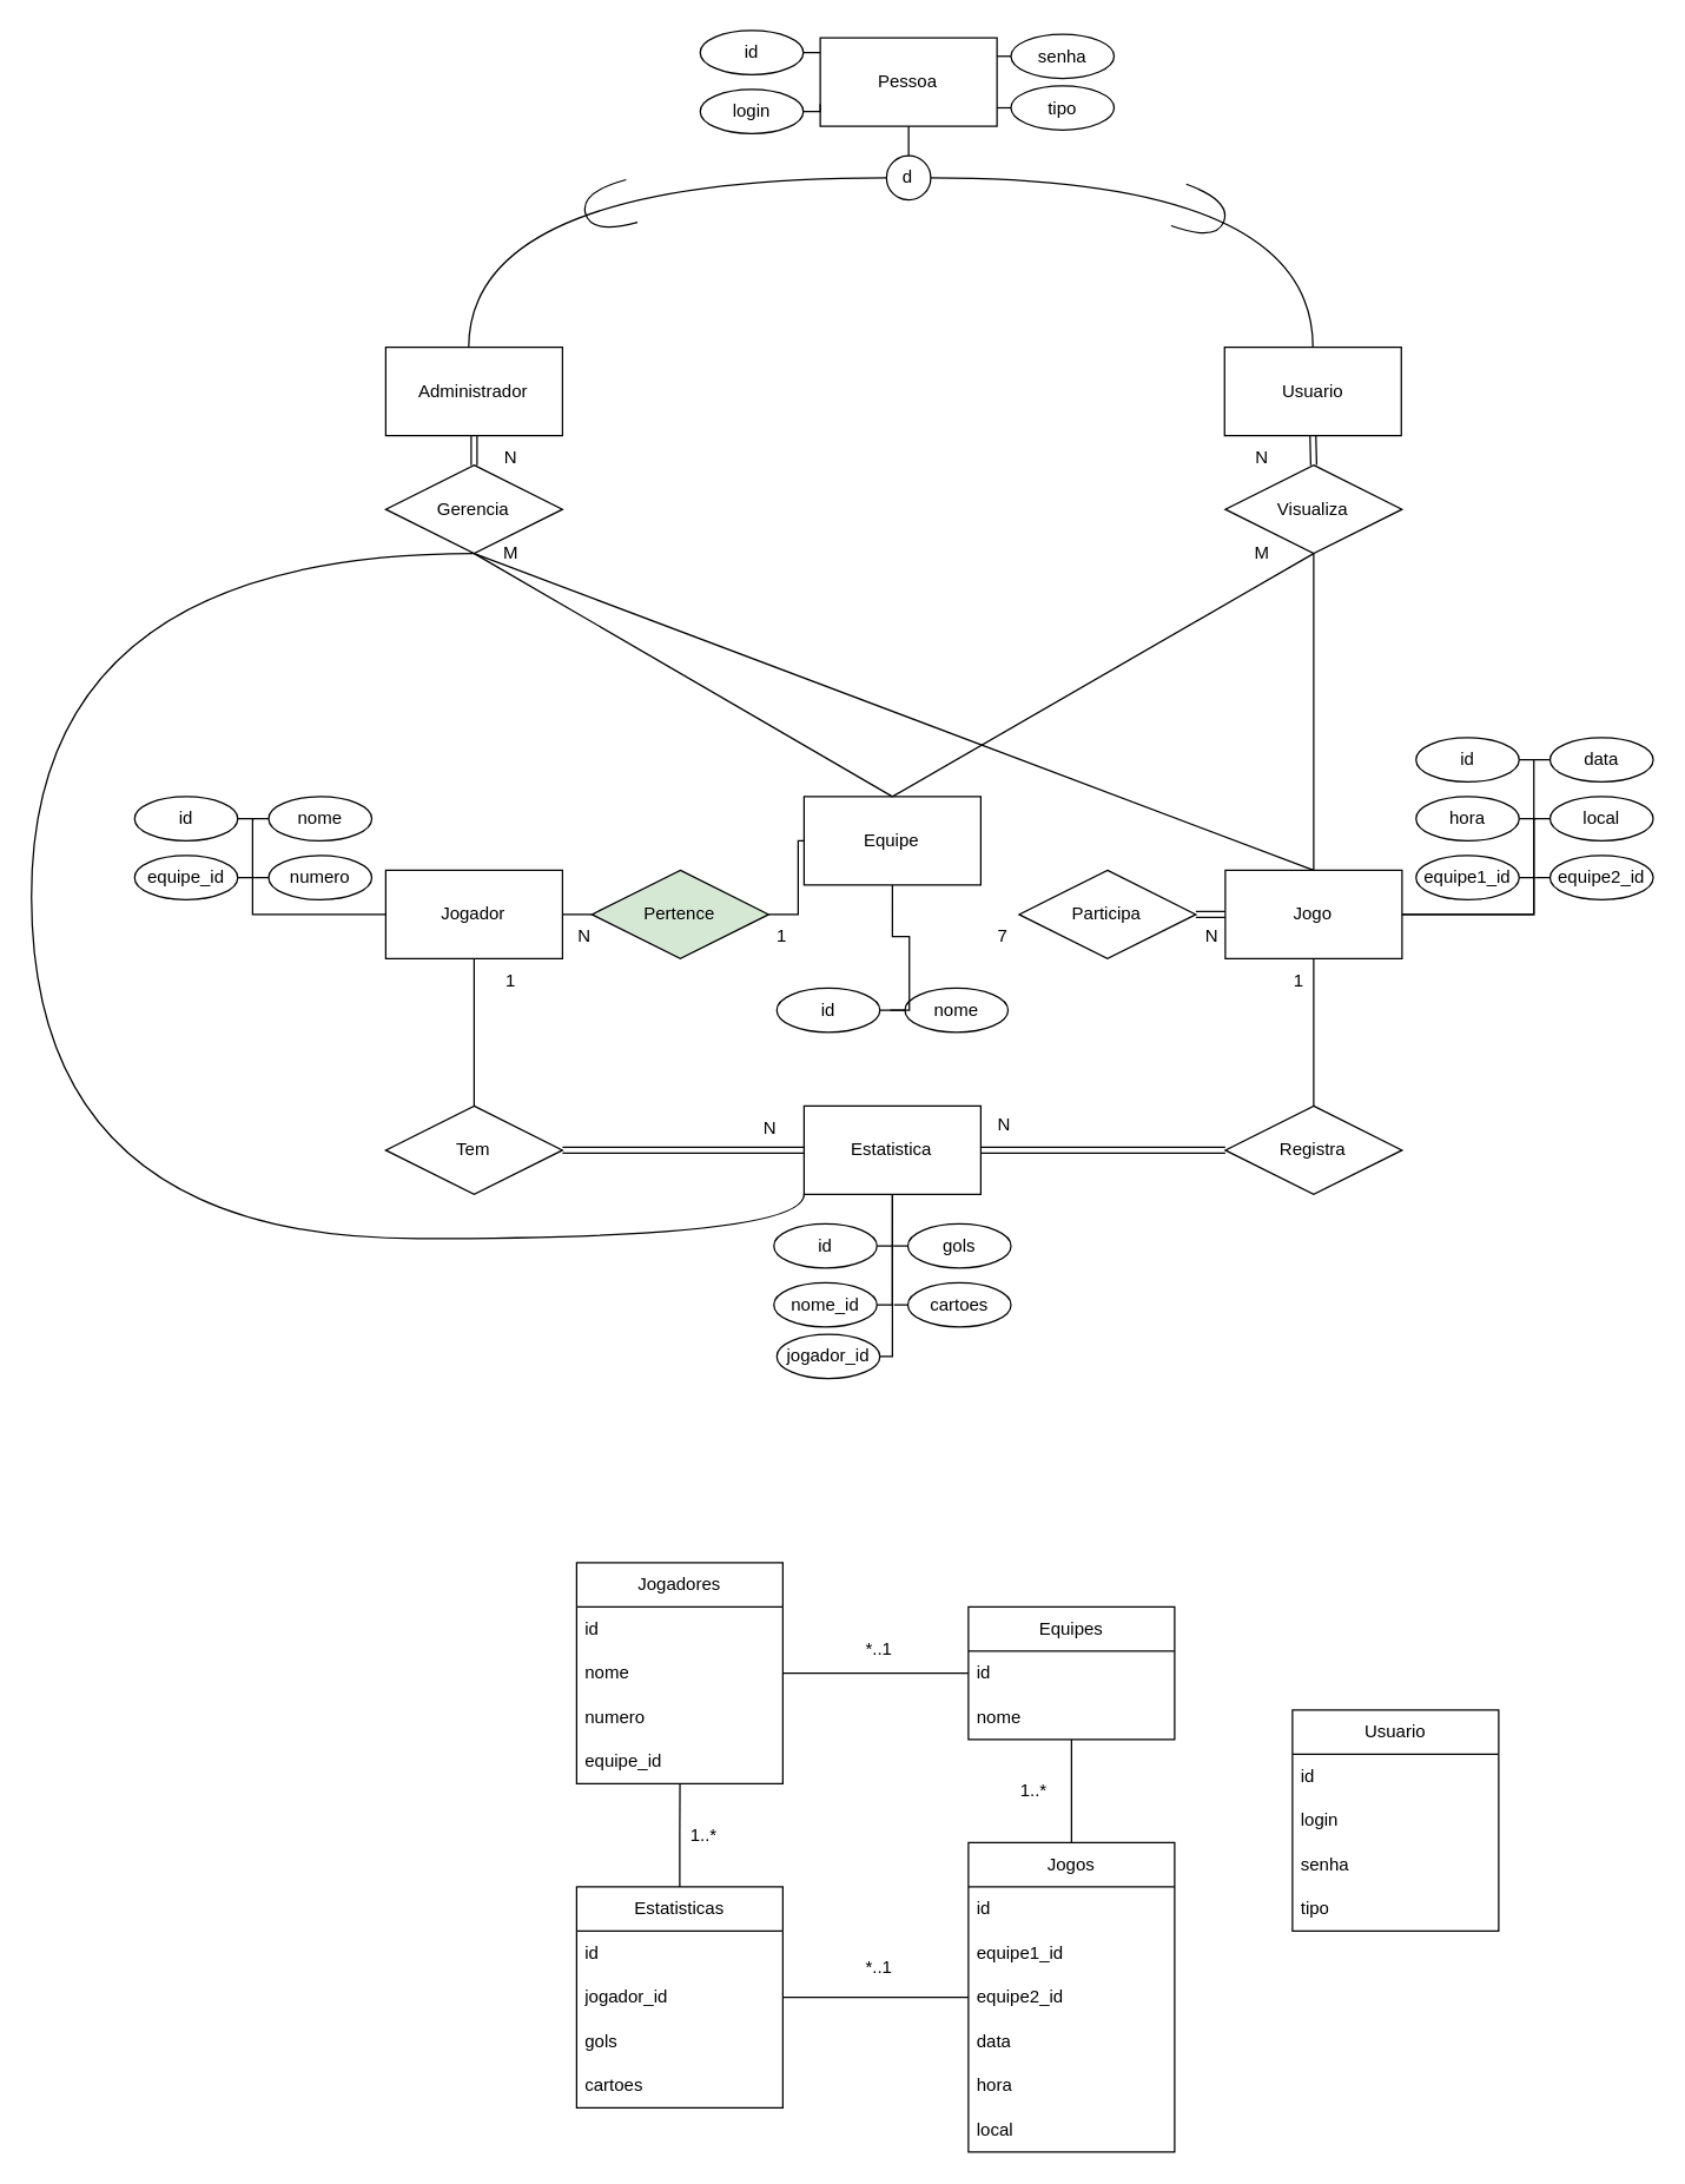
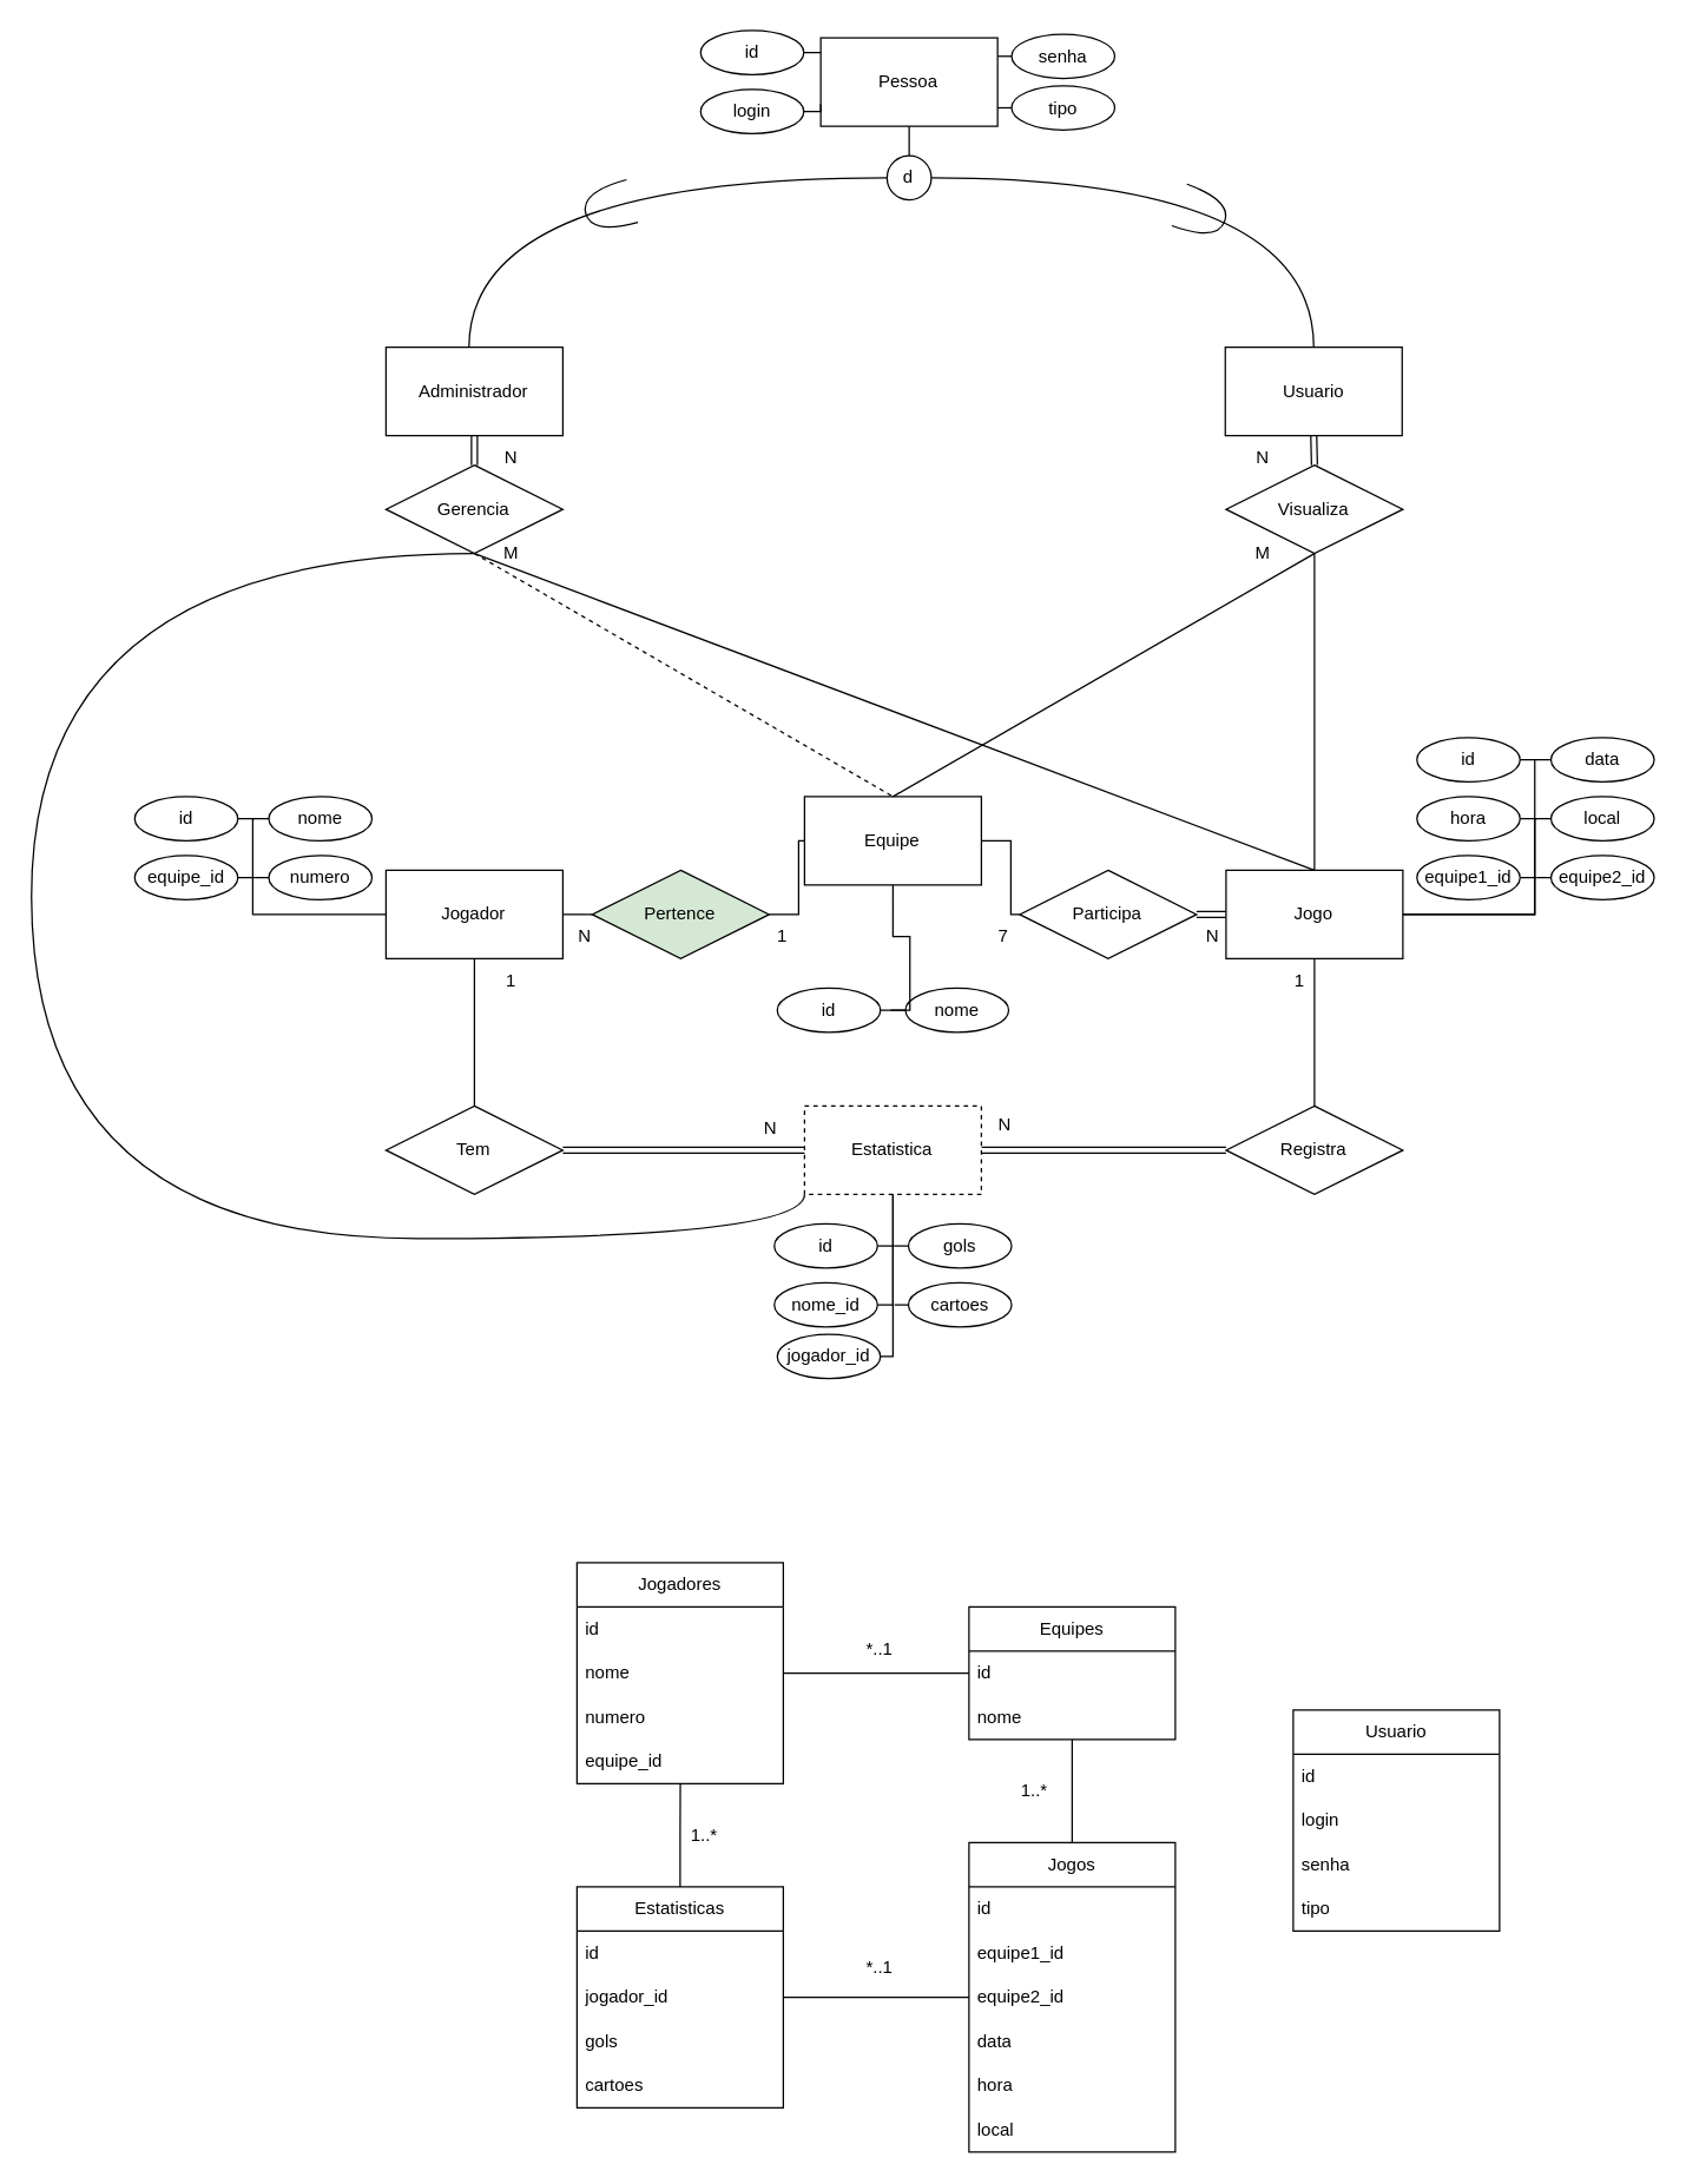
- <mxCell id="95" style="rounded=0;orthogonalLoop=1;jettySize=auto;html=1;exitX=0.5;exitY=1;exitDx=0;exitDy=0;entryX=0.5;entryY=0;entryDx=0;entryDy=0;endArrow=none;startFill=0;" parent="1" source="98" target="40" edge="1"><mxGeometry relative="1" as="geometry" /></mxCell>
+ <mxCell id="95" style="rounded=0;orthogonalLoop=1;jettySize=auto;html=1;exitX=0.5;exitY=1;exitDx=0;exitDy=0;entryX=0.5;entryY=0;entryDx=0;entryDy=0;endArrow=none;startFill=0;dashed=1;" parent="1" source="98" target="40" edge="1"><mxGeometry relative="1" as="geometry" /></mxCell>
+ <mxCell id="39" style="edgeStyle=orthogonalEdgeStyle;rounded=0;orthogonalLoop=1;jettySize=auto;html=1;exitX=1;exitY=0.5;exitDx=0;exitDy=0;entryX=0;entryY=0.5;entryDx=0;entryDy=0;endArrow=none;startFill=0;" parent="1" source="40" target="42" edge="1"><mxGeometry relative="1" as="geometry" /></mxCell>
- <mxCell id="47" value="Estatistica" style="rounded=0;whiteSpace=wrap;html=1;" parent="1" vertex="1"><mxGeometry x="545.41" y="750" width="120" height="60" as="geometry" /></mxCell>
+ <mxCell id="47" value="Estatistica" style="rounded=0;whiteSpace=wrap;html=1;dashed=1;" parent="1" vertex="1"><mxGeometry x="545.41" y="750" width="120" height="60" as="geometry" /></mxCell>
